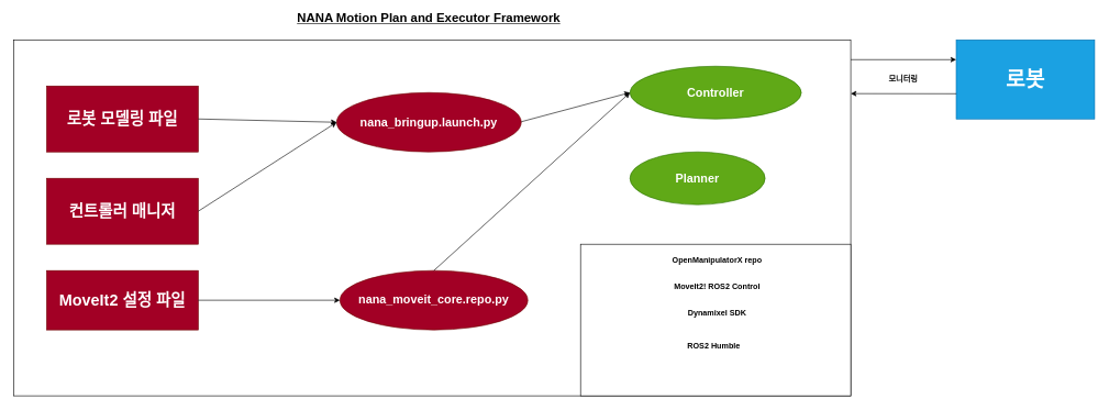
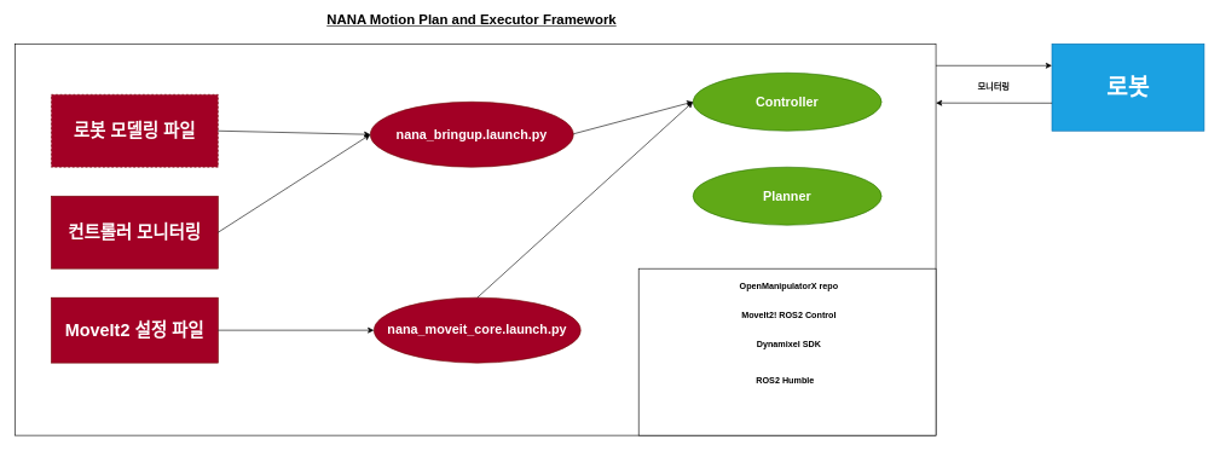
- <mxCell id="4" value="&lt;b&gt;&lt;font style=&quot;font-size: 24px;&quot;&gt;로봇 모델링 파일&lt;/font&gt;&lt;/b&gt;" style="whiteSpace=wrap;html=1;fillColor=#a20025;fontColor=#ffffff;strokeColor=#6F0000;" vertex="1" parent="1"><mxGeometry x="70" y="130" width="230" height="100" as="geometry" /></mxCell>
+ <mxCell id="4" value="&lt;b&gt;&lt;font style=&quot;font-size: 24px;&quot;&gt;로봇 모델링 파일&lt;/font&gt;&lt;/b&gt;" style="whiteSpace=wrap;html=1;fillColor=#a20025;fontColor=#ffffff;strokeColor=#6F0000;dashed=1;" vertex="1" parent="1"><mxGeometry x="70" y="130" width="230" height="100" as="geometry" /></mxCell>
- <mxCell id="13" value="&lt;font style=&quot;font-size: 18px;&quot;&gt;Planner&lt;/font&gt;" style="ellipse;whiteSpace=wrap;html=1;fontStyle=1;fillColor=#60a917;fontColor=#ffffff;strokeColor=#2D7600;" vertex="1" parent="1"><mxGeometry x="955" y="230" width="205" height="80" as="geometry" /></mxCell>
+ <mxCell id="13" value="&lt;font style=&quot;font-size: 18px;&quot;&gt;Planner&lt;/font&gt;" style="ellipse;whiteSpace=wrap;html=1;fontStyle=1;fillColor=#60a917;fontColor=#ffffff;strokeColor=#2D7600;" vertex="1" parent="1"><mxGeometry x="955" y="230" width="260" height="80" as="geometry" /></mxCell>
- <mxCell id="5" value="&lt;span style=&quot;font-size: 24px;&quot;&gt;&lt;b&gt;컨트롤러 매니저&lt;/b&gt;&lt;/span&gt;" style="whiteSpace=wrap;html=1;fillColor=#a20025;fontColor=#ffffff;strokeColor=#6F0000;" vertex="1" parent="1"><mxGeometry x="70" y="270" width="230" height="100" as="geometry" /></mxCell>
+ <mxCell id="5" value="&lt;span style=&quot;font-size: 24px;&quot;&gt;&lt;b&gt;컨트롤러 모니터링&lt;/b&gt;&lt;/span&gt;" style="whiteSpace=wrap;html=1;fillColor=#a20025;fontColor=#ffffff;strokeColor=#6F0000;" vertex="1" parent="1"><mxGeometry x="70" y="270" width="230" height="100" as="geometry" /></mxCell>
- <mxCell id="9" value="&lt;b&gt;&lt;font style=&quot;font-size: 18px;&quot;&gt;nana_moveit_core.repo.py&lt;/font&gt;&lt;/b&gt;" style="ellipse;whiteSpace=wrap;html=1;fillColor=#a20025;fontColor=#ffffff;strokeColor=#6F0000;" vertex="1" parent="1"><mxGeometry x="515" y="410" width="285" height="90" as="geometry" /></mxCell>
+ <mxCell id="9" value="&lt;b&gt;&lt;font style=&quot;font-size: 18px;&quot;&gt;nana_moveit_core.launch.py&lt;/font&gt;&lt;/b&gt;" style="ellipse;whiteSpace=wrap;html=1;fillColor=#a20025;fontColor=#ffffff;strokeColor=#6F0000;" vertex="1" parent="1"><mxGeometry x="515" y="410" width="285" height="90" as="geometry" /></mxCell>
